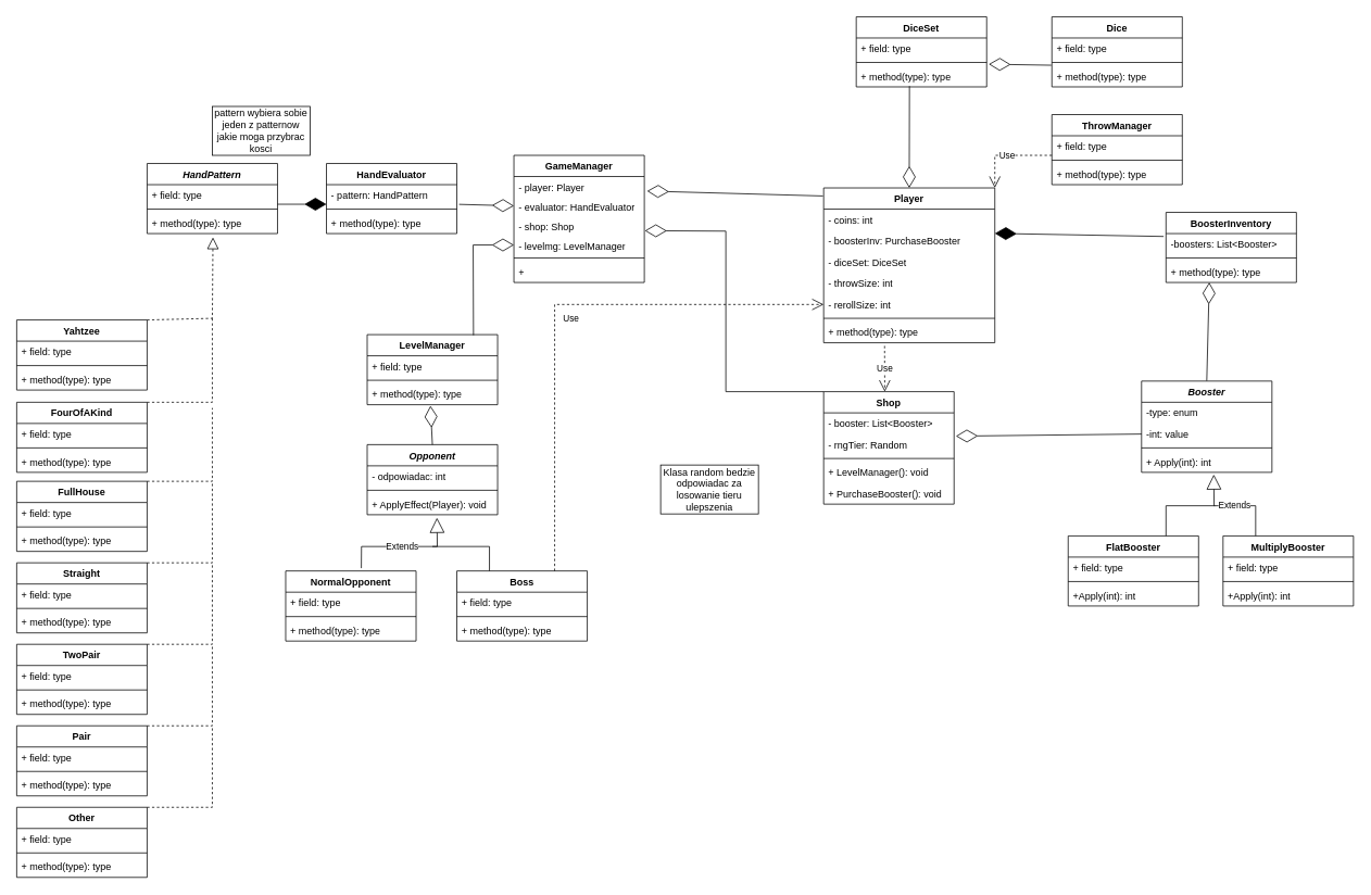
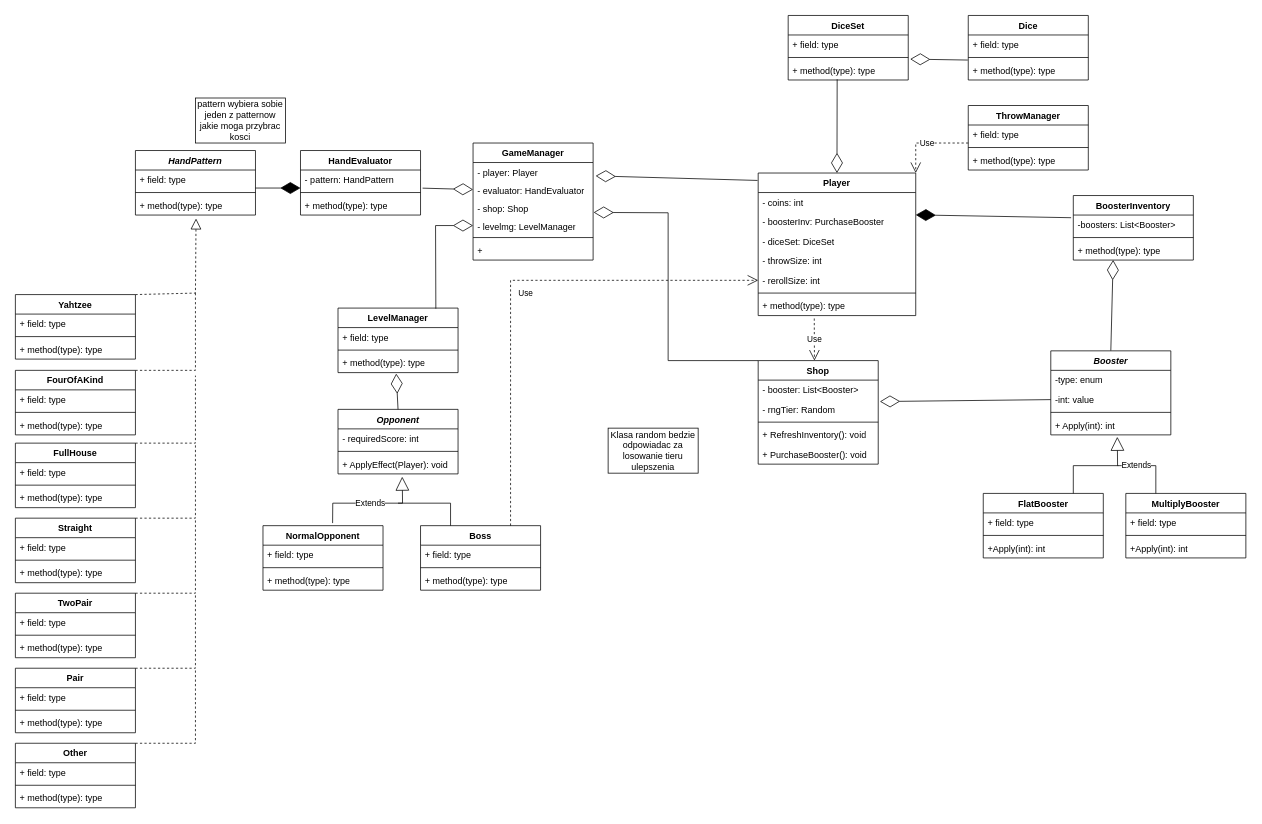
- <mxCell id="41" value="+ LevelManager(): void" style="text;strokeColor=none;fillColor=none;align=left;verticalAlign=top;spacingLeft=4;spacingRight=4;overflow=hidden;rotatable=0;points=[[0,0.5],[1,0.5]];portConstraint=eastwest;whiteSpace=wrap;html=1;" parent="37" vertex="1"><mxGeometry y="86" width="160" height="26" as="geometry" /></mxCell>
+ <mxCell id="41" value="+ RefreshInventory(): void" style="text;strokeColor=none;fillColor=none;align=left;verticalAlign=top;spacingLeft=4;spacingRight=4;overflow=hidden;rotatable=0;points=[[0,0.5],[1,0.5]];portConstraint=eastwest;whiteSpace=wrap;html=1;" parent="37" vertex="1"><mxGeometry y="86" width="160" height="26" as="geometry" /></mxCell>
- <mxCell id="97" value="- odpowiadac: int" style="text;strokeColor=none;fillColor=none;align=left;verticalAlign=top;spacingLeft=4;spacingRight=4;overflow=hidden;rotatable=0;points=[[0,0.5],[1,0.5]];portConstraint=eastwest;whiteSpace=wrap;html=1;" vertex="1" parent="96"><mxGeometry y="26" width="160" height="26" as="geometry" /></mxCell>
+ <mxCell id="97" value="- requiredScore: int" style="text;strokeColor=none;fillColor=none;align=left;verticalAlign=top;spacingLeft=4;spacingRight=4;overflow=hidden;rotatable=0;points=[[0,0.5],[1,0.5]];portConstraint=eastwest;whiteSpace=wrap;html=1;" vertex="1" parent="96"><mxGeometry y="26" width="160" height="26" as="geometry" /></mxCell>
